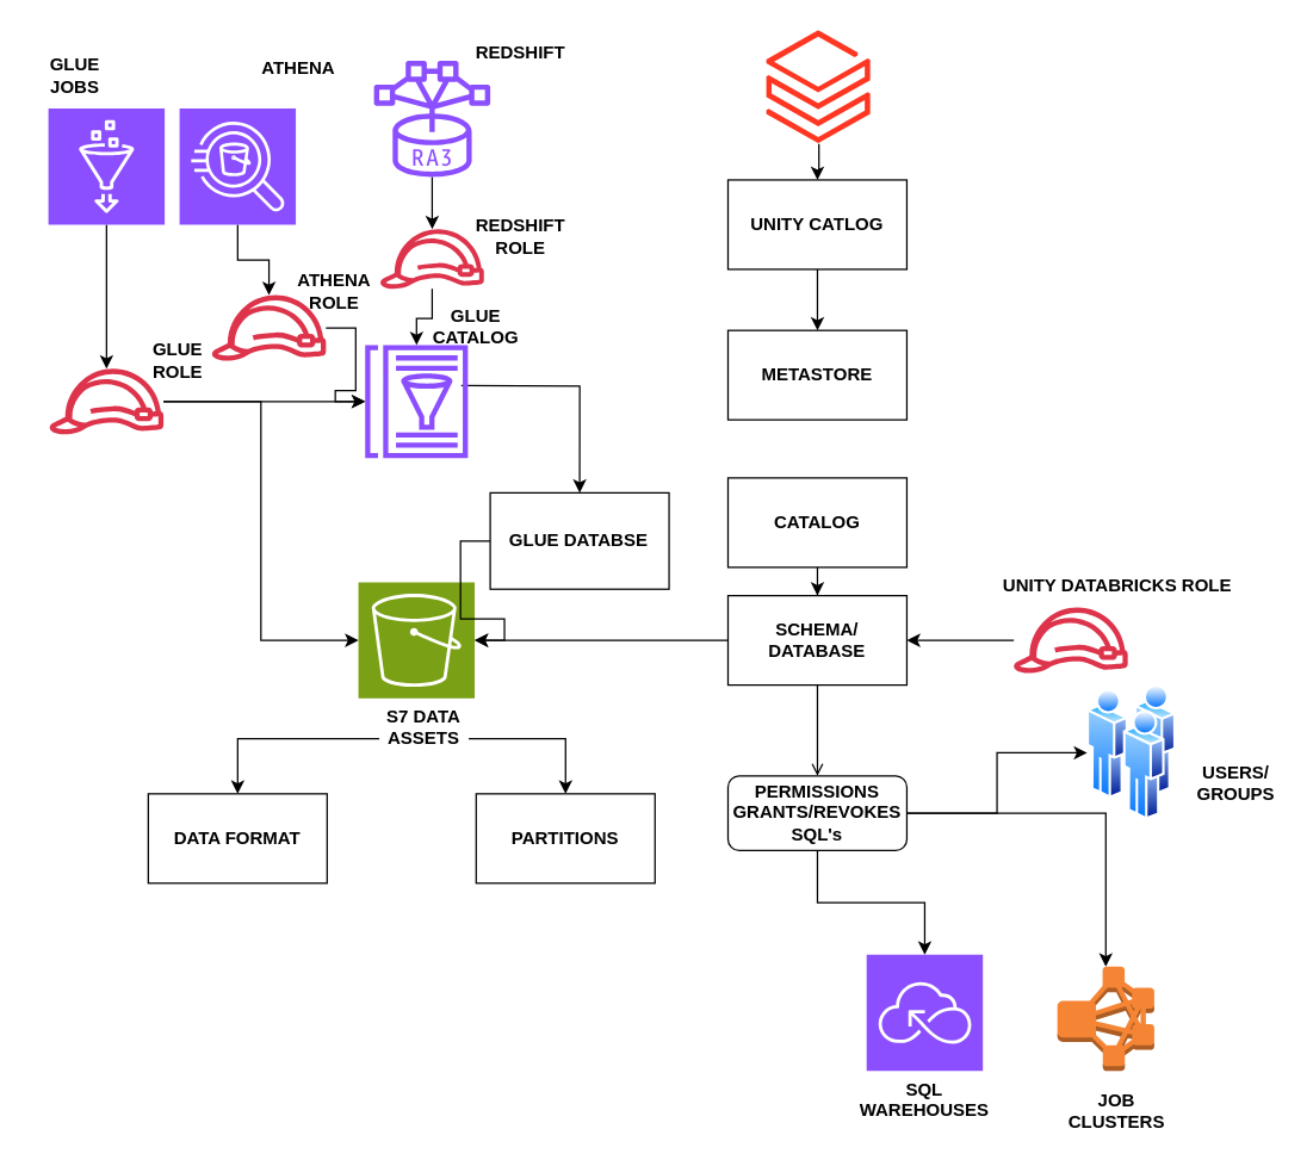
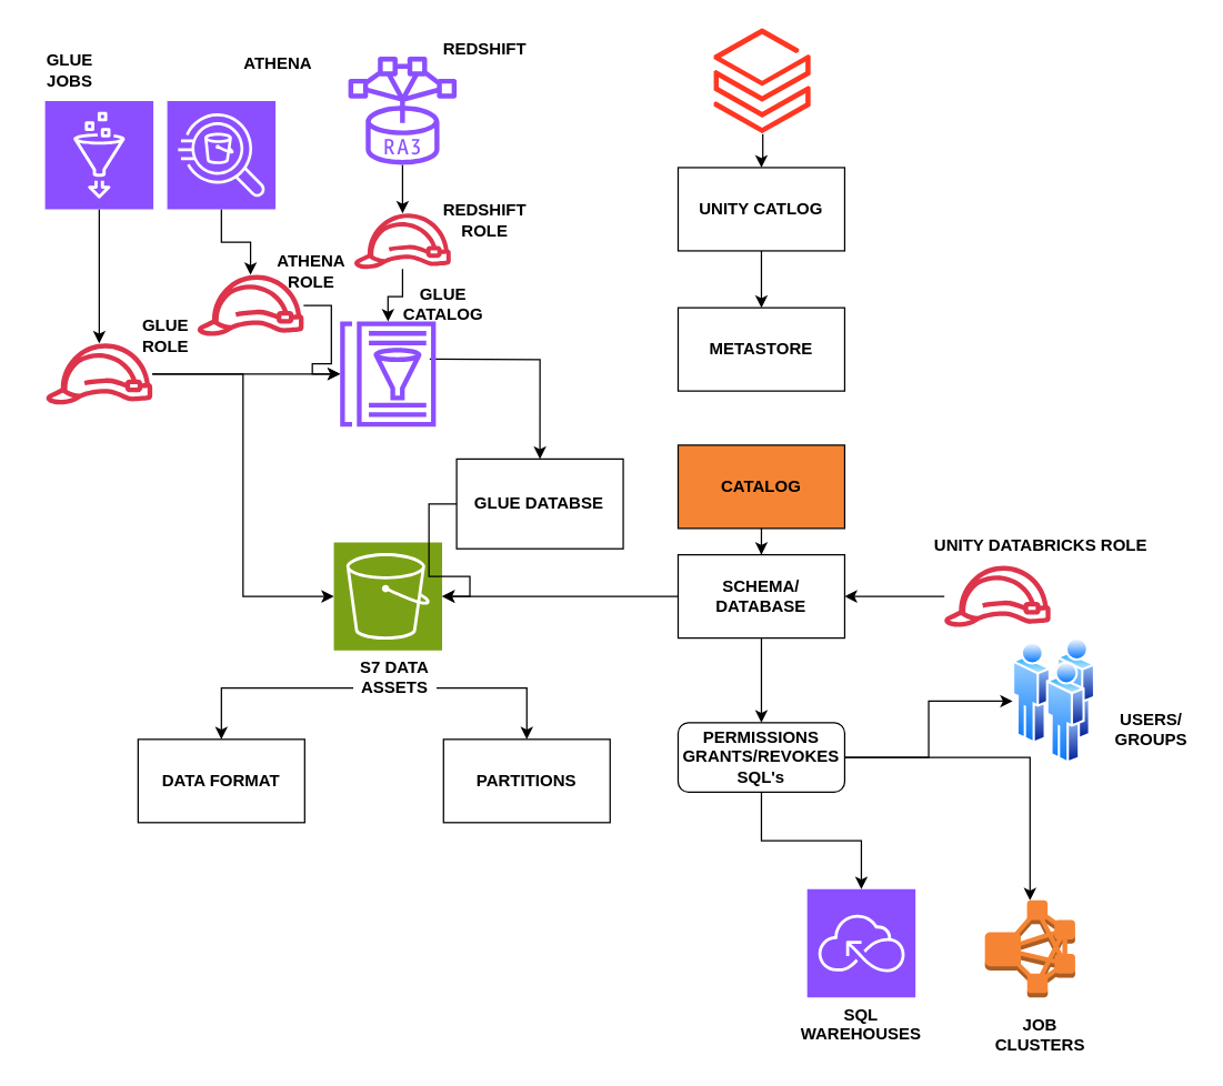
- <mxCell id="24" value="&lt;b&gt;CATALOG&lt;/b&gt;" style="rounded=0;whiteSpace=wrap;html=1;" vertex="1" parent="1"><mxGeometry x="488" y="320" width="120" height="60" as="geometry" /></mxCell>
+ <mxCell id="24" value="&lt;b&gt;CATALOG&lt;/b&gt;" style="rounded=0;whiteSpace=wrap;html=1;fillColor=#f58534;" vertex="1" parent="1"><mxGeometry x="488" y="320" width="120" height="60" as="geometry" /></mxCell>
- <mxCell id="25" value="" style="edgeStyle=orthogonalEdgeStyle;rounded=0;orthogonalLoop=1;jettySize=auto;html=1;endArrow=open;" edge="1" parent="1" source="26" target="43"><mxGeometry relative="1" as="geometry" /></mxCell>
+ <mxCell id="25" value="" style="edgeStyle=orthogonalEdgeStyle;rounded=0;orthogonalLoop=1;jettySize=auto;html=1;" edge="1" parent="1" source="26" target="43"><mxGeometry relative="1" as="geometry" /></mxCell>
